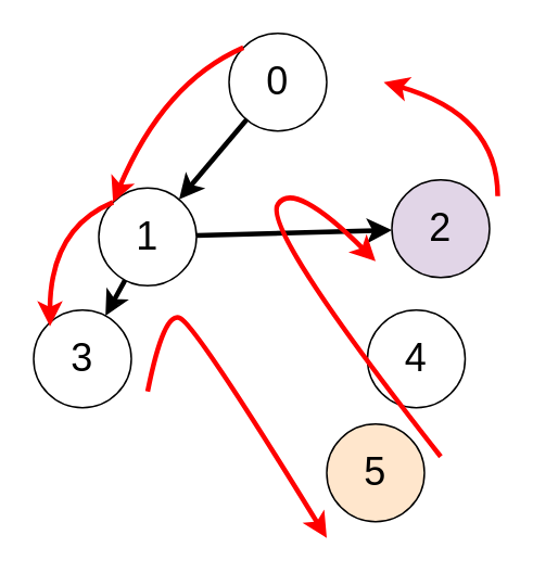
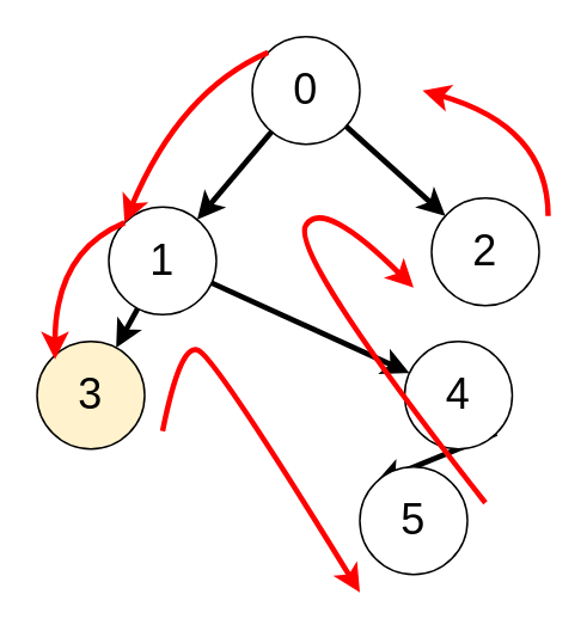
+ <mxCell id="3" style="rounded=0;orthogonalLoop=1;jettySize=auto;html=1;fontSize=24;strokeWidth=3;" edge="1" parent="1" source="4" target="8"><mxGeometry relative="1" as="geometry" /></mxCell>
- <mxCell id="8" value="2" style="ellipse;whiteSpace=wrap;html=1;aspect=fixed;fontSize=24;fillColor=#e1d5e7;" vertex="1" parent="1"><mxGeometry x="240" y="110" width="60" height="60" as="geometry" /></mxCell>
+ <mxCell id="8" value="2" style="ellipse;whiteSpace=wrap;html=1;aspect=fixed;fontSize=24;" vertex="1" parent="1"><mxGeometry x="240" y="110" width="60" height="60" as="geometry" /></mxCell>
- <mxCell id="5" style="rounded=0;orthogonalLoop=1;jettySize=auto;html=1;fontSize=24;strokeWidth=3;" edge="1" parent="1" source="7" target="8"><mxGeometry relative="1" as="geometry" /></mxCell>
+ <mxCell id="5" style="rounded=0;orthogonalLoop=1;jettySize=auto;html=1;fontSize=24;strokeWidth=3;" edge="1" parent="1" source="7" target="11"><mxGeometry relative="1" as="geometry" /></mxCell>
- <mxCell id="9" value="3" style="ellipse;whiteSpace=wrap;html=1;aspect=fixed;fontSize=24;" vertex="1" parent="1"><mxGeometry x="20" y="190" width="60" height="60" as="geometry" /></mxCell>
+ <mxCell id="9" value="3" style="ellipse;whiteSpace=wrap;html=1;aspect=fixed;fontSize=24;fillColor=#fff2cc;" vertex="1" parent="1"><mxGeometry x="20" y="190" width="60" height="60" as="geometry" /></mxCell>
+ <mxCell id="10" style="rounded=0;orthogonalLoop=1;jettySize=auto;html=1;exitX=1;exitY=1;exitDx=0;exitDy=0;entryX=0;entryY=0;entryDx=0;entryDy=0;fontSize=24;strokeWidth=3;" edge="1" parent="1" source="11" target="12"><mxGeometry relative="1" as="geometry" /></mxCell>
- <mxCell id="12" value="5" style="ellipse;whiteSpace=wrap;html=1;aspect=fixed;fontSize=24;fillColor=#ffe6cc;" vertex="1" parent="1"><mxGeometry x="200" y="260" width="60" height="60" as="geometry" /></mxCell>
+ <mxCell id="12" value="5" style="ellipse;whiteSpace=wrap;html=1;aspect=fixed;fontSize=24;" vertex="1" parent="1"><mxGeometry x="200" y="260" width="60" height="60" as="geometry" /></mxCell>
